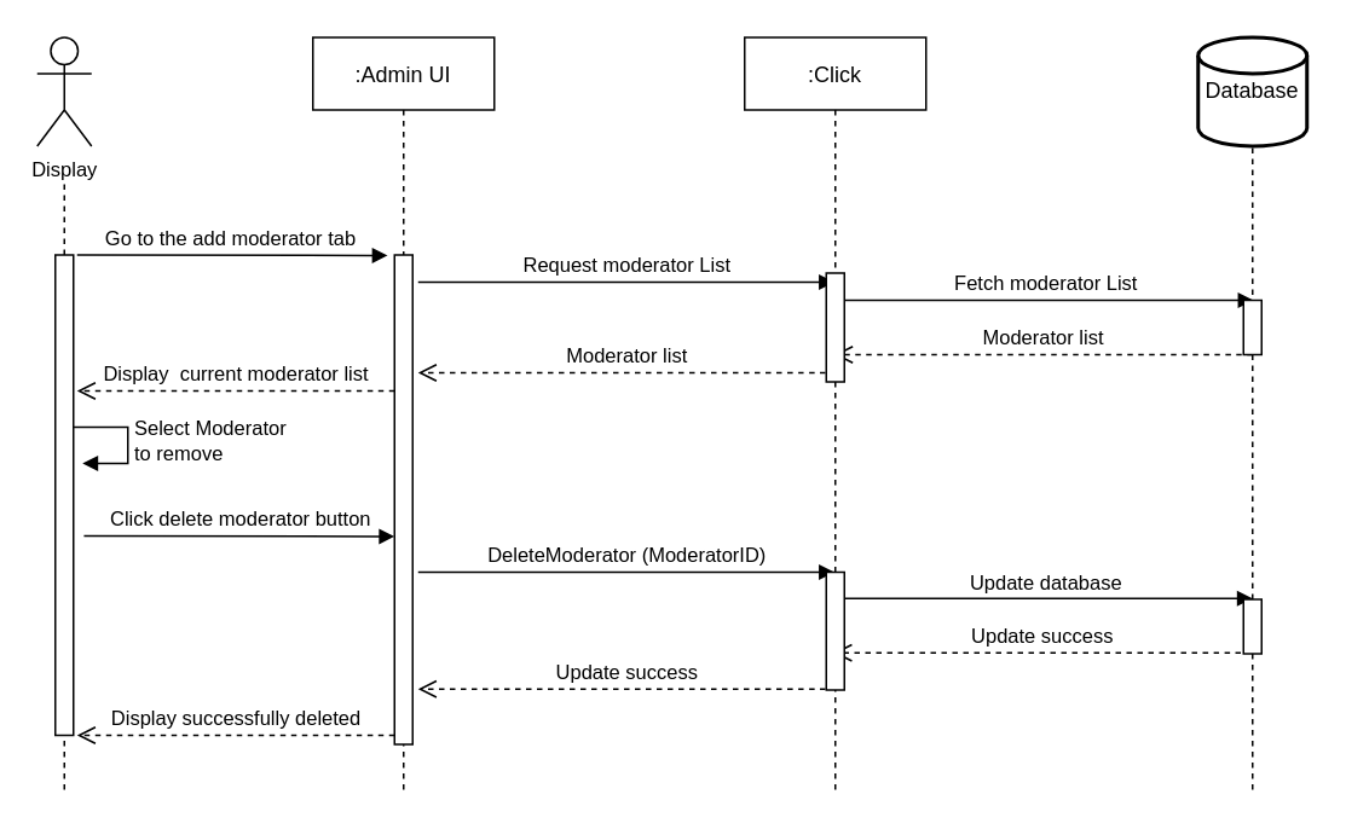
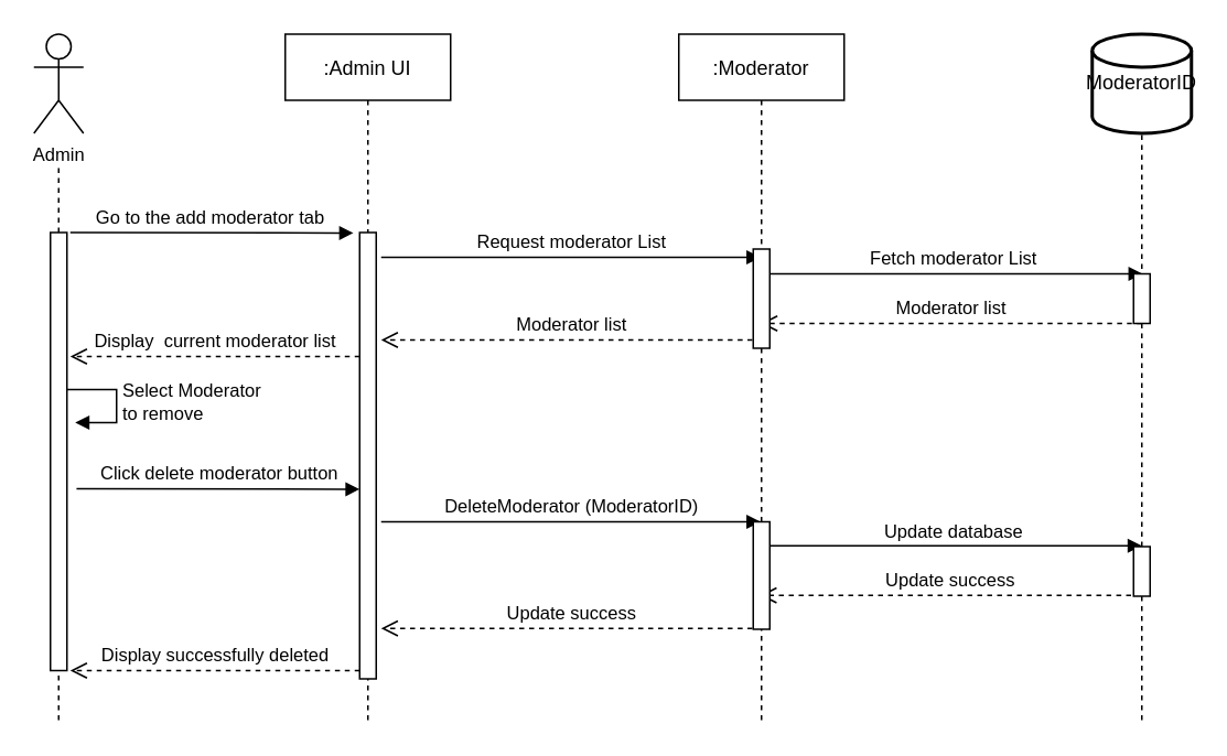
- <mxCell id="26" value=":Click" style="shape=umlLifeline;perimeter=lifelinePerimeter;container=1;collapsible=0;recursiveResize=0;rounded=0;shadow=0;strokeWidth=1;" vertex="1" parent="1"><mxGeometry x="410" y="20" width="100" height="415" as="geometry" /></mxCell>
+ <mxCell id="26" value=":Moderator" style="shape=umlLifeline;perimeter=lifelinePerimeter;container=1;collapsible=0;recursiveResize=0;rounded=0;shadow=0;strokeWidth=1;" vertex="1" parent="1"><mxGeometry x="410" y="20" width="100" height="415" as="geometry" /></mxCell>
- <mxCell id="9" value="Database" style="strokeWidth=2;html=1;shape=mxgraph.flowchart.database;whiteSpace=wrap;" vertex="1" parent="1"><mxGeometry x="660" y="20" width="60" height="60" as="geometry" /></mxCell>
+ <mxCell id="9" value="ModeratorID" style="strokeWidth=2;html=1;shape=mxgraph.flowchart.database;whiteSpace=wrap;" vertex="1" parent="1"><mxGeometry x="660" y="20" width="60" height="60" as="geometry" /></mxCell>
- <mxCell id="7" value="&lt;font style=&quot;font-size: 11px;&quot;&gt;Display&lt;/font&gt;" style="shape=umlActor;verticalLabelPosition=bottom;verticalAlign=top;html=1;fontSize=4;" vertex="1" parent="1"><mxGeometry x="20" y="20" width="30" height="60" as="geometry" /></mxCell>
+ <mxCell id="7" value="&lt;font style=&quot;font-size: 11px;&quot;&gt;Admin&lt;/font&gt;" style="shape=umlActor;verticalLabelPosition=bottom;verticalAlign=top;html=1;fontSize=4;" vertex="1" parent="1"><mxGeometry x="20" y="20" width="30" height="60" as="geometry" /></mxCell>
